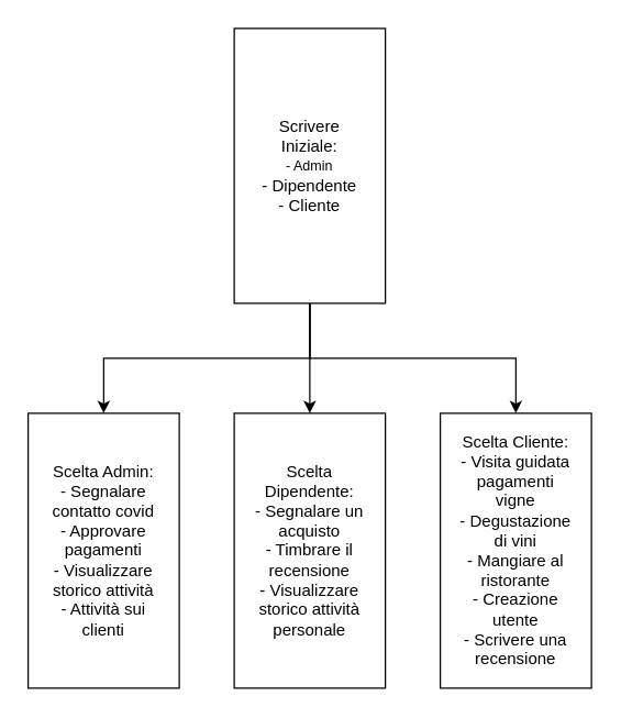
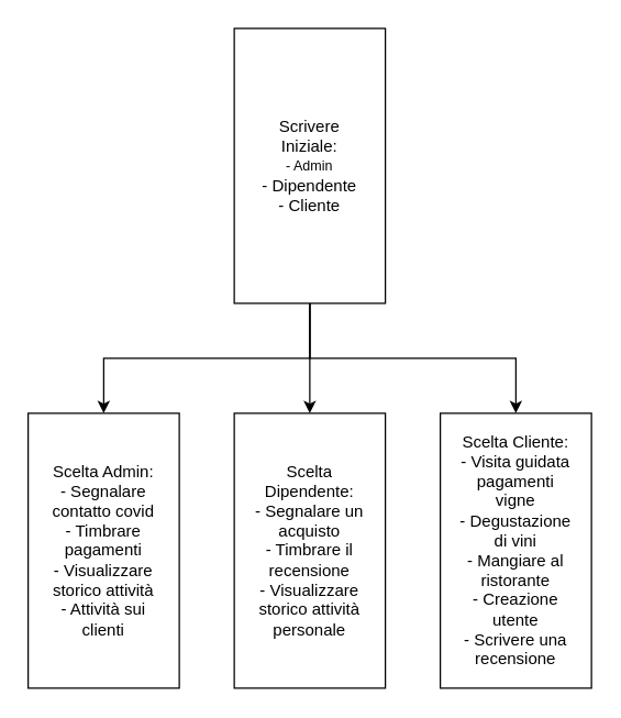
- <mxCell id="7" value="Scelta Admin:&lt;br&gt;- Segnalare contatto covid&lt;br&gt;- Approvare pagamenti&lt;br&gt;- Visualizzare storico attività&lt;br&gt;- Attività sui clienti" style="text;html=1;strokeColor=none;fillColor=none;align=center;verticalAlign=middle;whiteSpace=wrap;rounded=0;" vertex="1" parent="5"><mxGeometry x="10" y="10" width="90" height="180" as="geometry" /></mxCell>
+ <mxCell id="7" value="Scelta Admin:&lt;br&gt;- Segnalare contatto covid&lt;br&gt;- Timbrare pagamenti&lt;br&gt;- Visualizzare storico attività&lt;br&gt;- Attività sui clienti" style="text;html=1;strokeColor=none;fillColor=none;align=center;verticalAlign=middle;whiteSpace=wrap;rounded=0;" vertex="1" parent="5"><mxGeometry x="10" y="10" width="90" height="180" as="geometry" /></mxCell>
